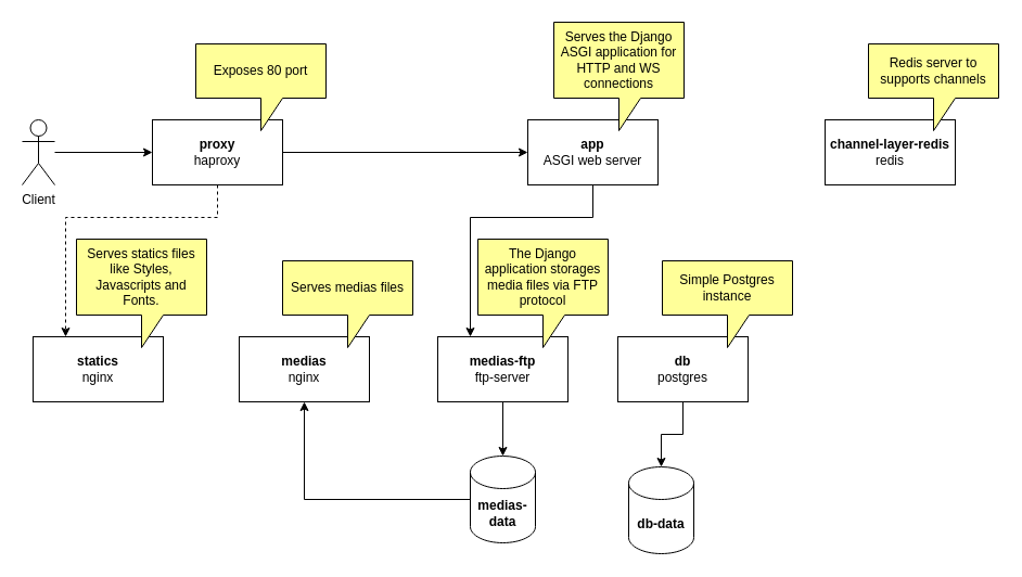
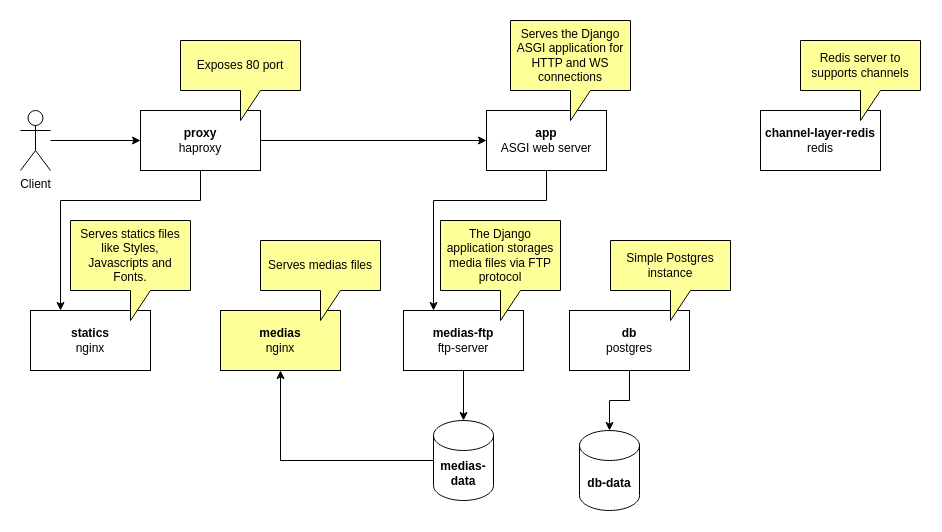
- <mxCell id="5" style="edgeStyle=orthogonalEdgeStyle;rounded=0;orthogonalLoop=1;jettySize=auto;html=1;entryX=0.25;entryY=0;entryDx=0;entryDy=0;dashed=1;" edge="1" parent="1" source="6" target="12"><mxGeometry relative="1" as="geometry"><Array as="points"><mxPoint x="200" y="200" /><mxPoint x="60" y="200" /></Array></mxGeometry></mxCell>
+ <mxCell id="5" style="edgeStyle=orthogonalEdgeStyle;rounded=0;orthogonalLoop=1;jettySize=auto;html=1;entryX=0.25;entryY=0;entryDx=0;entryDy=0;" edge="1" parent="1" source="6" target="12"><mxGeometry relative="1" as="geometry"><Array as="points"><mxPoint x="200" y="200" /><mxPoint x="60" y="200" /></Array></mxGeometry></mxCell>
- <mxCell id="14" value="&lt;b&gt;medias&lt;/b&gt;&lt;div&gt;nginx&lt;/div&gt;" style="rounded=0;whiteSpace=wrap;html=1;" vertex="1" parent="1"><mxGeometry x="220" y="310" width="120" height="60" as="geometry" /></mxCell>
+ <mxCell id="14" value="&lt;b&gt;medias&lt;/b&gt;&lt;div&gt;nginx&lt;/div&gt;" style="rounded=0;whiteSpace=wrap;html=1;fillColor=#ffff99;" vertex="1" parent="1"><mxGeometry x="220" y="310" width="120" height="60" as="geometry" /></mxCell>
